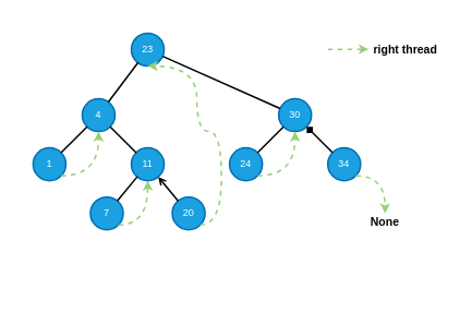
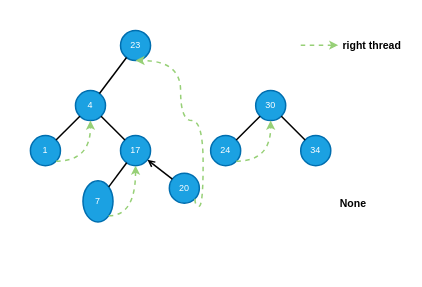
- <mxCell id="13" value="" style="endArrow=none;html=1;strokeColor=#000000;strokeWidth=2;" parent="1" source="5" target="3" edge="1"><mxGeometry width="50" height="50" relative="1" as="geometry"><mxPoint x="144.142" y="135.858" as="sourcePoint" /><mxPoint x="235.858" y="84.142" as="targetPoint" /></mxGeometry></mxCell>
- <mxCell id="17" value="" style="endArrow=diamond;html=1;strokeColor=#000000;strokeWidth=2;" parent="1" source="9" target="5" edge="1"><mxGeometry width="50" height="50" relative="1" as="geometry"><mxPoint x="184.142" y="175.858" as="sourcePoint" /><mxPoint x="275.858" y="124.142" as="targetPoint" /></mxGeometry></mxCell>
+ <mxCell id="17" value="" style="endArrow=none;html=1;strokeColor=#000000;strokeWidth=2;" parent="1" source="9" target="5" edge="1"><mxGeometry width="50" height="50" relative="1" as="geometry"><mxPoint x="184.142" y="175.858" as="sourcePoint" /><mxPoint x="275.858" y="124.142" as="targetPoint" /></mxGeometry></mxCell>
- <mxCell id="7" value="11" style="ellipse;whiteSpace=wrap;html=1;aspect=fixed;strokeColor=#006EAF;strokeWidth=2;fillColor=#1ba1e2;fontColor=#ffffff;" parent="1" vertex="1"><mxGeometry x="160" y="180" width="40" height="40" as="geometry" /></mxCell>
+ <mxCell id="7" value="17" style="ellipse;whiteSpace=wrap;html=1;aspect=fixed;strokeColor=#006EAF;strokeWidth=2;fillColor=#1ba1e2;fontColor=#ffffff;" parent="1" vertex="1"><mxGeometry x="160" y="180" width="40" height="40" as="geometry" /></mxCell>
- <mxCell id="24" value="" style="endArrow=classic;html=1;curved=1;strokeColor=#97D077;strokeWidth=2;dashed=1;exitX=1;exitY=1;exitDx=0;exitDy=0;edgeStyle=orthogonalEdgeStyle;entryX=0.5;entryY=0;entryDx=0;entryDy=0;" parent="1" source="9" target="25" edge="1"><mxGeometry width="50" height="50" relative="1" as="geometry"><mxPoint x="114.142" y="254.142" as="sourcePoint" /><mxPoint x="500" y="160" as="targetPoint" /></mxGeometry></mxCell>
- <mxCell id="10" value="7" style="ellipse;whiteSpace=wrap;html=1;aspect=fixed;strokeColor=#006EAF;strokeWidth=2;fillColor=#1ba1e2;fontColor=#ffffff;" parent="1" vertex="1"><mxGeometry x="110" y="240" width="40" height="40" as="geometry" /></mxCell>
+ <mxCell id="10" value="7" style="ellipse;whiteSpace=wrap;html=1;aspect=fixed;strokeColor=#006EAF;strokeWidth=2;fillColor=#1ba1e2;fontColor=#ffffff;" parent="1" vertex="1"><mxGeometry x="110" y="240" width="40" height="55" as="geometry" /></mxCell>
- <mxCell id="11" value="20" style="ellipse;whiteSpace=wrap;html=1;aspect=fixed;strokeColor=#006EAF;strokeWidth=2;fillColor=#1ba1e2;fontColor=#ffffff;" parent="1" vertex="1"><mxGeometry x="210" y="240" width="40" height="40" as="geometry" /></mxCell>
+ <mxCell id="11" value="20" style="ellipse;whiteSpace=wrap;html=1;aspect=fixed;strokeColor=#006EAF;strokeWidth=2;fillColor=#1ba1e2;fontColor=#ffffff;" parent="1" vertex="1"><mxGeometry x="225" y="230" width="40" height="40" as="geometry" /></mxCell>
